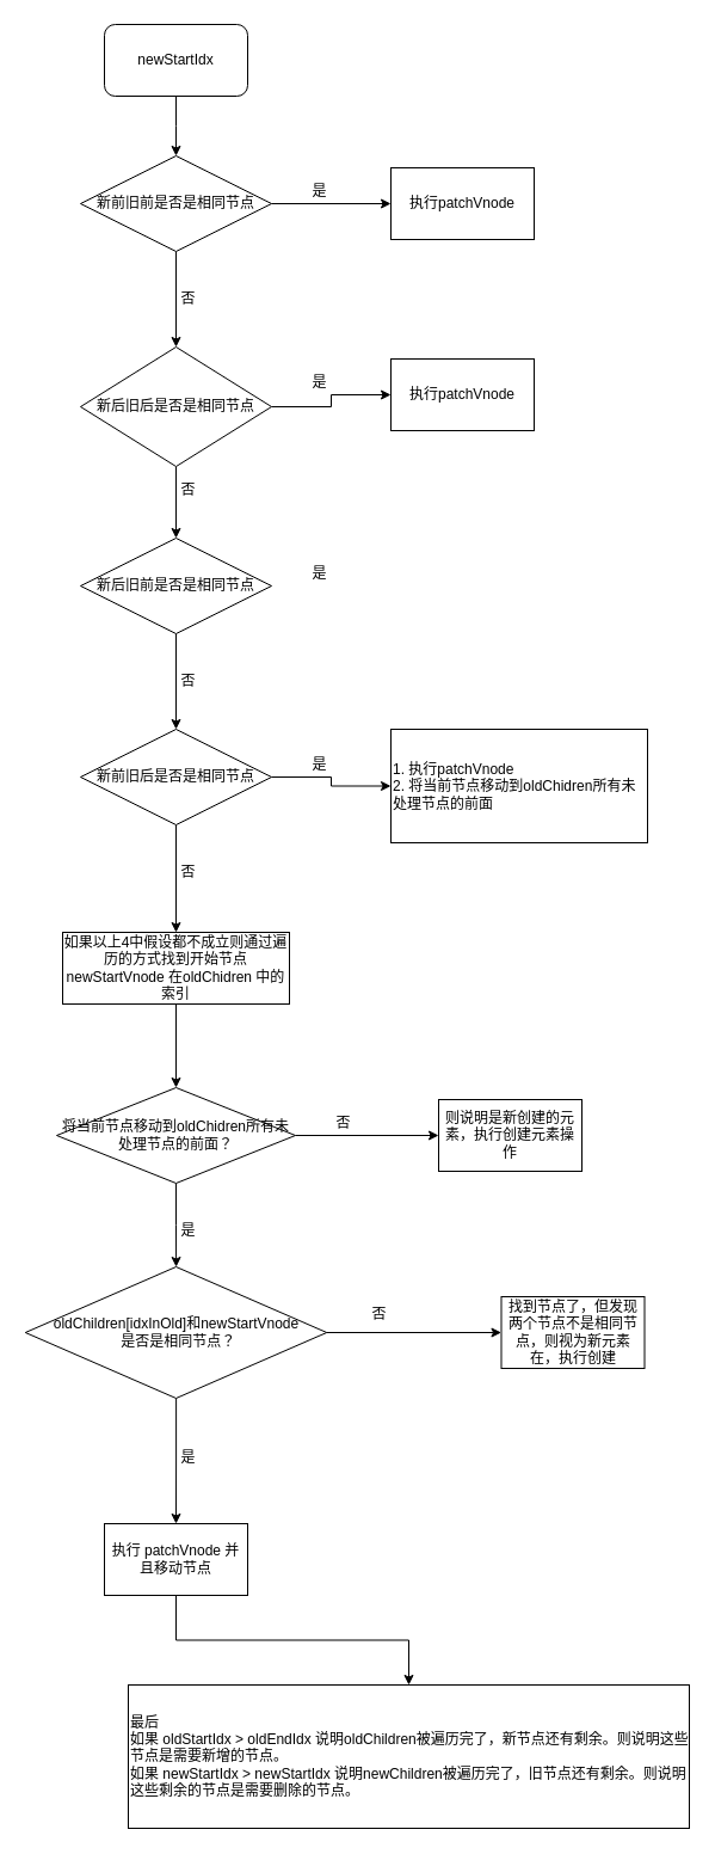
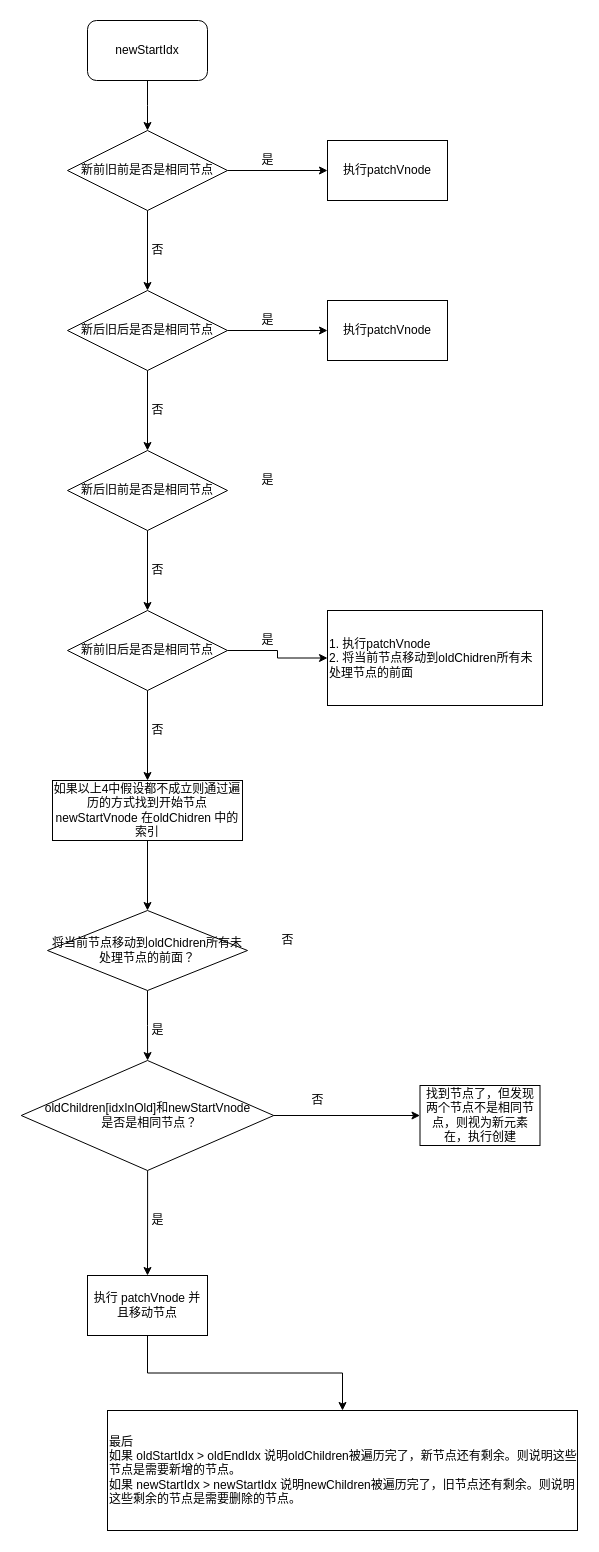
- <mxCell id="11" value="新后旧后是否是相同节点" style="rhombus;whiteSpace=wrap;html=1;" vertex="1" parent="1"><mxGeometry x="67" y="290" width="160" height="100" as="geometry" /></mxCell>
+ <mxCell id="11" value="新后旧后是否是相同节点" style="rhombus;whiteSpace=wrap;html=1;" vertex="1" parent="1"><mxGeometry x="67" y="290" width="160" height="80" as="geometry" /></mxCell>
- <mxCell id="28" value="" style="edgeStyle=orthogonalEdgeStyle;rounded=0;orthogonalLoop=1;jettySize=auto;html=1;" edge="1" parent="1" source="30" target="31"><mxGeometry relative="1" as="geometry" /></mxCell>
- <mxCell id="31" value="则说明是新创建的元素，执行创建元素操作" style="whiteSpace=wrap;html=1;" vertex="1" parent="1"><mxGeometry x="367" y="920" width="120" height="60" as="geometry" /></mxCell>
